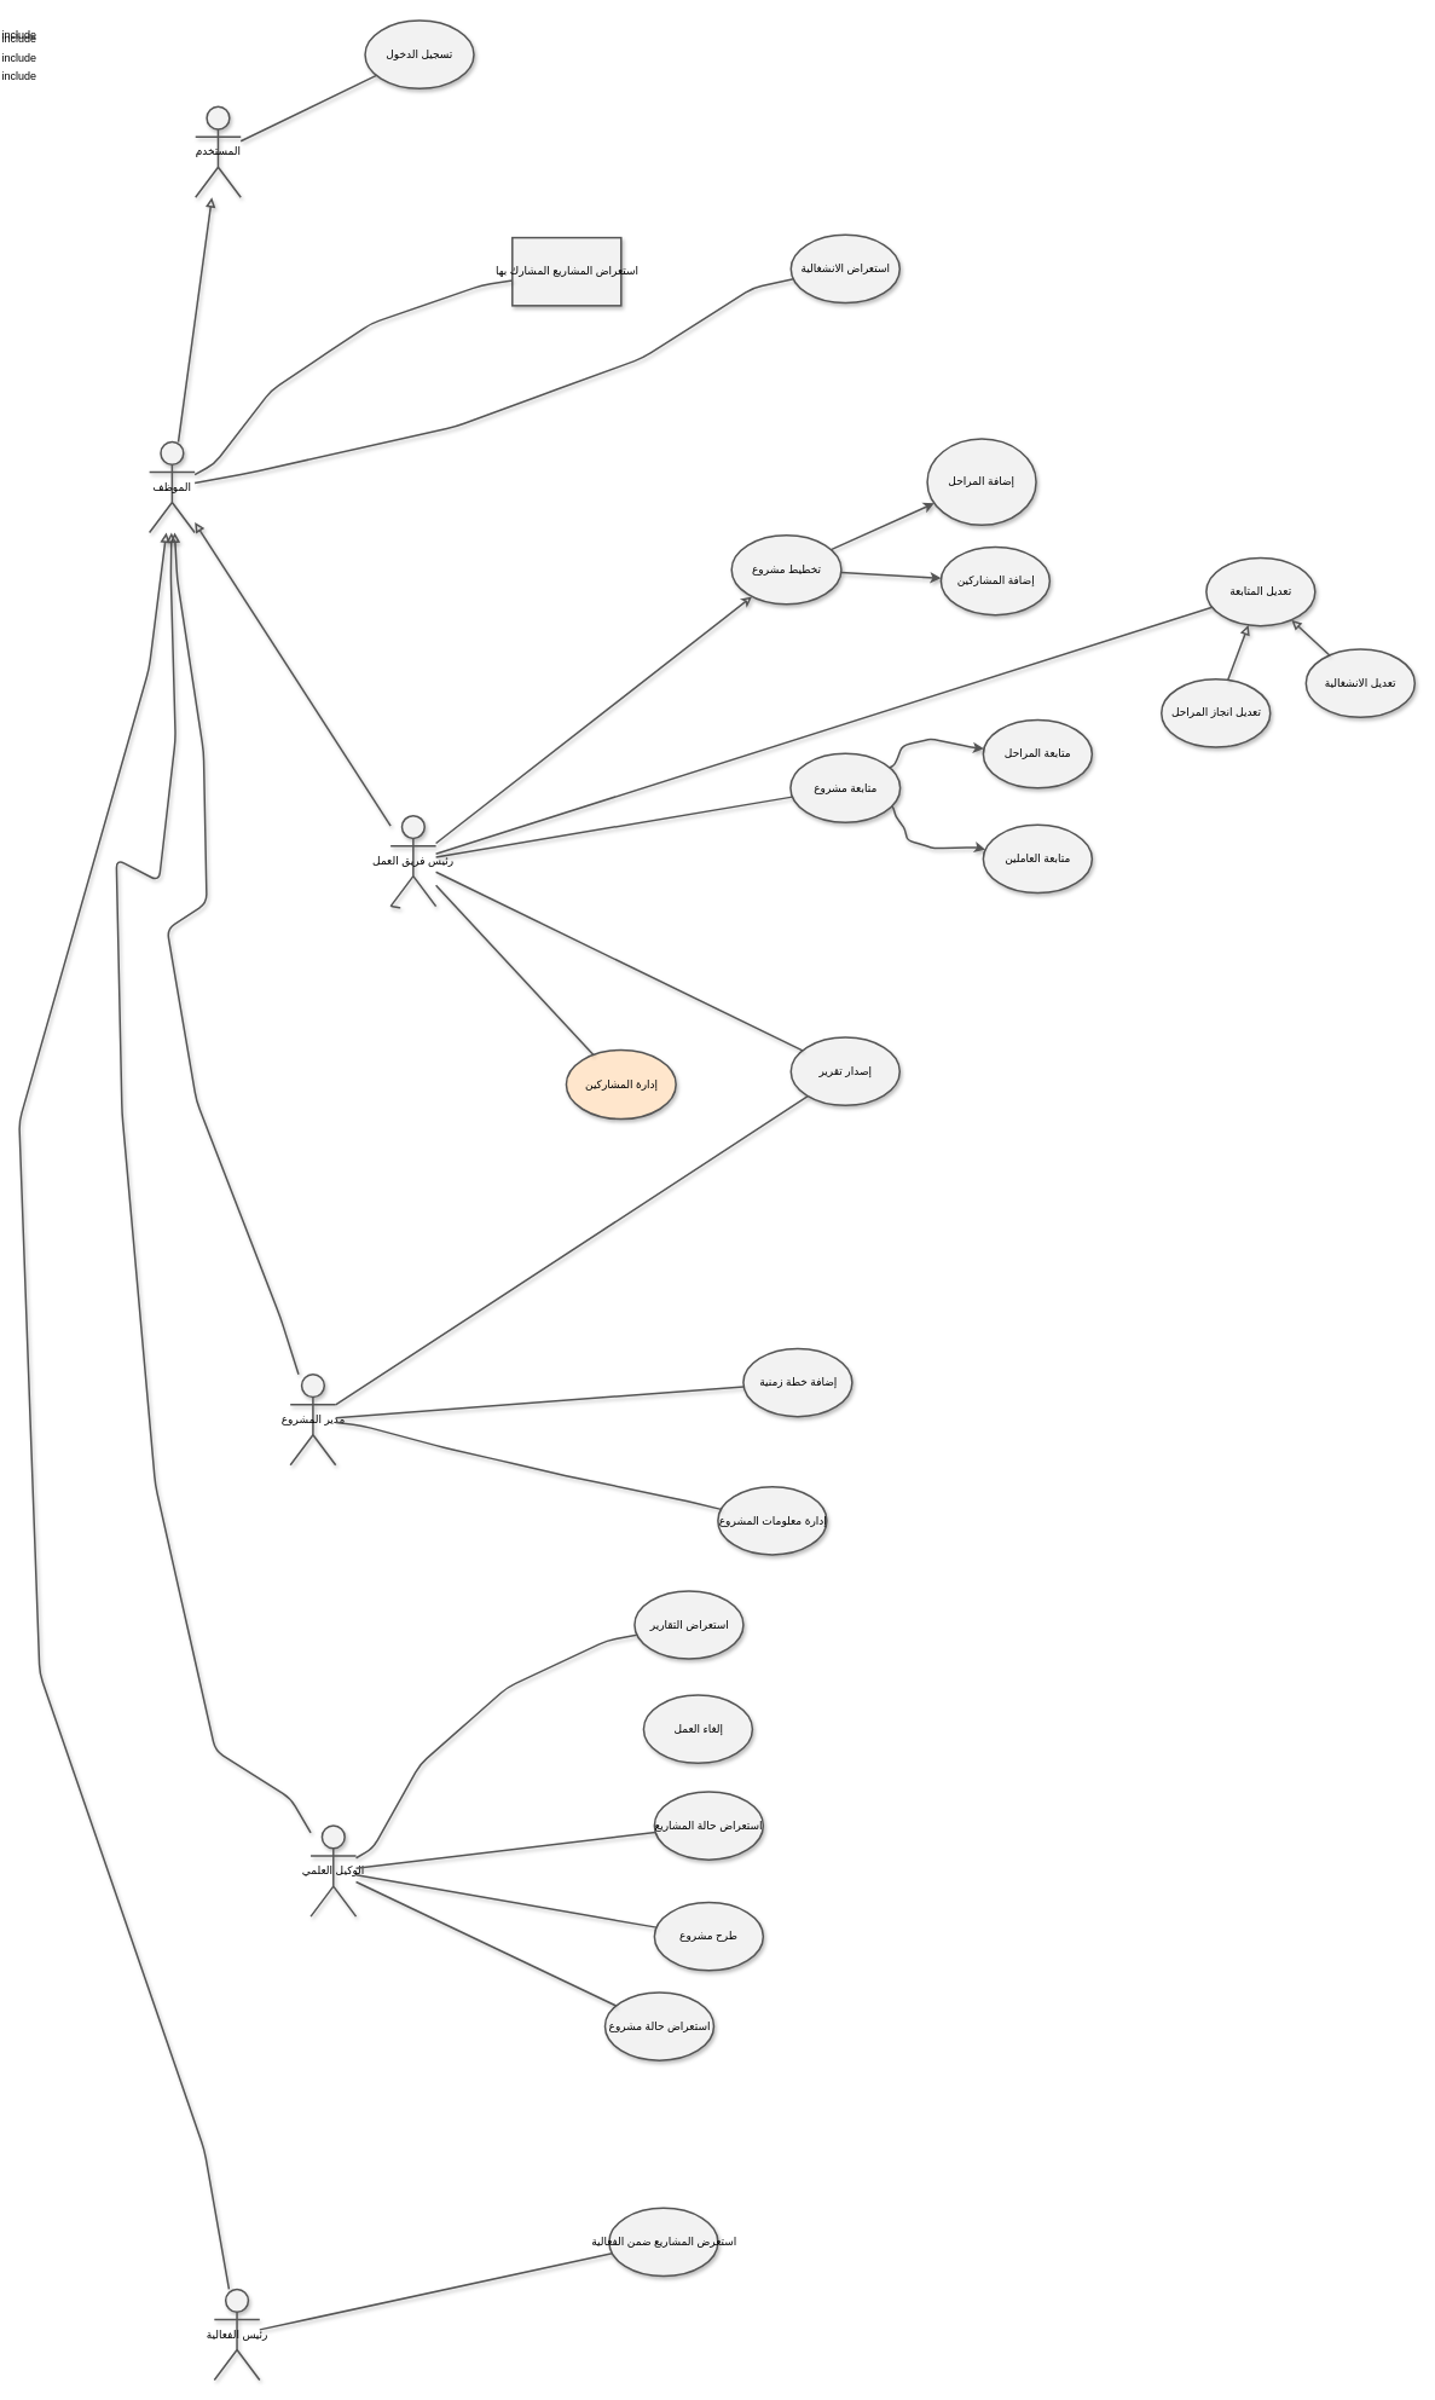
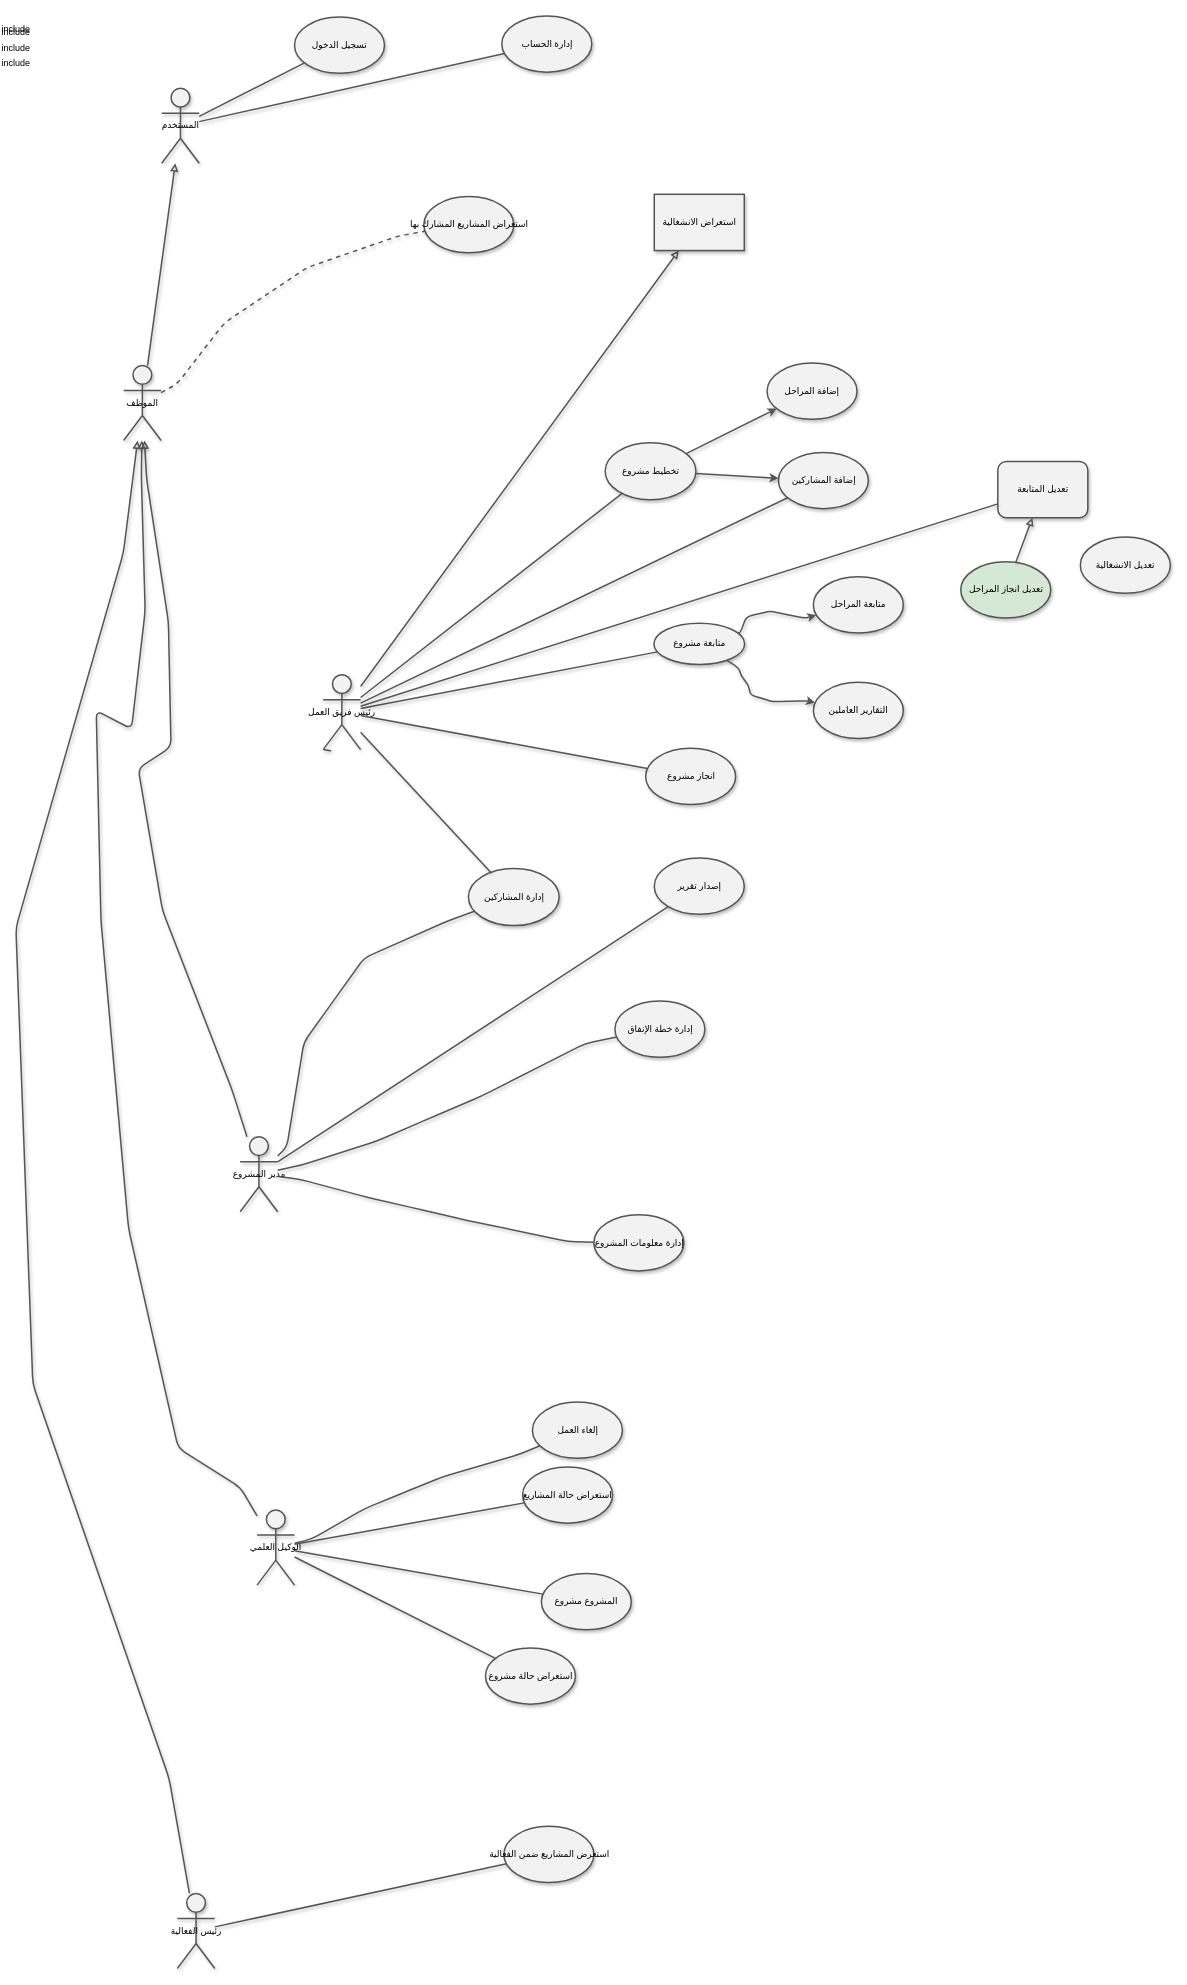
+ <mxCell id="5" value="إدارة الحساب" style="ellipse;html=1;strokeColor=#555555;strokeWidth=2;shadow=1;fillColor=#F2F2F2;swimlaneFillColor=#F2F2F2;" parent="1" vertex="1"><mxGeometry x="668.723" y="20.588" width="120" height="75" as="geometry" /></mxCell>
- <mxCell id="3" value="تسجيل الدخول" style="ellipse;html=1;strokeColor=#555555;strokeWidth=2;shadow=1;fillColor=#F2F2F2;swimlaneFillColor=#F2F2F2;" parent="1" vertex="1"><mxGeometry x="402.282" y="22.187" width="120" height="75" as="geometry" /></mxCell>
+ <mxCell id="3" value="تسجيل الدخول" style="ellipse;html=1;strokeColor=#555555;strokeWidth=2;shadow=1;fillColor=#F2F2F2;swimlaneFillColor=#F2F2F2;" parent="1" vertex="1"><mxGeometry x="392.282" y="22.187" width="120" height="75" as="geometry" /></mxCell>
+ <mxCell id="6" value="" style="startArrow=none;startFill=0;endArrow=none;endFill=0;html=1;strokeColor=#555555;strokeWidth=2;shadow=1;fillColor=#F2F2F2;swimlaneFillColor=#F2F2F2;" parent="1" source="2" target="5" edge="1"><mxGeometry x="-171.048" y="-399.94" width="632.101" height="133.88" as="geometry"><mxPoint x="265" y="167" as="sourcePoint" /><mxPoint x="673" y="72" as="targetPoint" /></mxGeometry></mxCell>
- <mxCell id="21" value="استعراض الانشغالية" style="ellipse;html=1;strokeColor=#555555;strokeWidth=2;shadow=1;fillColor=#F2F2F2;swimlaneFillColor=#F2F2F2;" parent="1" vertex="1"><mxGeometry x="872.057" y="258.523" width="120" height="75" as="geometry" /></mxCell>
+ <mxCell id="21" value="استعراض الانشغالية" style="html=1;strokeColor=#555555;strokeWidth=2;shadow=1;fillColor=#F2F2F2;swimlaneFillColor=#F2F2F2;rounded=0;" parent="1" vertex="1"><mxGeometry x="872.057" y="258.523" width="120" height="75" as="geometry" /></mxCell>
- <mxCell id="19" value="استعراض المشاريع المشارك بها" style="html=1;strokeColor=#555555;strokeWidth=2;shadow=1;fillColor=#F2F2F2;swimlaneFillColor=#F2F2F2;rounded=0;" parent="1" vertex="1"><mxGeometry x="564.712" y="261.592" width="120" height="75" as="geometry" /></mxCell>
+ <mxCell id="19" value="استعراض المشاريع المشارك بها" style="ellipse;html=1;strokeColor=#555555;strokeWidth=2;shadow=1;fillColor=#F2F2F2;swimlaneFillColor=#F2F2F2;" parent="1" vertex="1"><mxGeometry x="564.712" y="261.592" width="120" height="75" as="geometry" /></mxCell>
- <mxCell id="20" value="" style="startArrow=none;startFill=0;endArrow=none;endFill=0;html=1;strokeColor=#555555;strokeWidth=2;shadow=1;fillColor=#F2F2F2;swimlaneFillColor=#F2F2F2;" parent="1" source="17" target="19" edge="1"><mxGeometry x="-20.929" y="-167.31" width="377.377" height="265.662" as="geometry"><mxPoint x="214" y="533" as="sourcePoint" /><mxPoint x="564" y="299" as="targetPoint" /><Array as="points"><mxPoint x="236" y="511" /><mxPoint x="298.895" y="429.738" /><mxPoint x="353.845" y="393" /><mxPoint x="408.795" y="356.262" /><mxPoint x="531" y="314" /></Array></mxGeometry></mxCell>
+ <mxCell id="20" value="" style="startArrow=none;startFill=0;endArrow=none;endFill=0;html=1;strokeColor=#555555;strokeWidth=2;shadow=1;fillColor=#F2F2F2;swimlaneFillColor=#F2F2F2;dashed=1;" parent="1" source="17" target="19" edge="1"><mxGeometry x="-20.929" y="-167.31" width="377.377" height="265.662" as="geometry"><mxPoint x="214" y="533" as="sourcePoint" /><mxPoint x="564" y="299" as="targetPoint" /><Array as="points"><mxPoint x="236" y="511" /><mxPoint x="298.895" y="429.738" /><mxPoint x="353.845" y="393" /><mxPoint x="408.795" y="356.262" /><mxPoint x="531" y="314" /></Array></mxGeometry></mxCell>
- <mxCell id="22" value="" style="startArrow=none;startFill=0;endArrow=none;endFill=0;html=1;strokeColor=#555555;strokeWidth=2;shadow=1;fillColor=#F2F2F2;swimlaneFillColor=#F2F2F2;" parent="1" source="17" target="21" edge="1"><mxGeometry x="-7.624" y="-169.236" width="672.971" height="272.402" as="geometry"><mxPoint x="214" y="537" as="sourcePoint" /><mxPoint x="872" y="296" as="targetPoint" /><Array as="points"><mxPoint x="275" y="521" /><mxPoint x="502.194" y="469.837" /><mxPoint x="605.5" y="432" /><mxPoint x="708.806" y="394.163" /><mxPoint x="830" y="317" /></Array></mxGeometry></mxCell>
- <mxCell id="57" value="إضافة المراحل" style="ellipse;html=1;strokeColor=#555555;strokeWidth=2;shadow=1;fillColor=#F2F2F2;swimlaneFillColor=#F2F2F2;" parent="1" vertex="1"><mxGeometry x="1022.476" y="483.561" width="120" height="95" as="geometry" /></mxCell>
+ <mxCell id="57" value="إضافة المراحل" style="ellipse;html=1;strokeColor=#555555;strokeWidth=2;shadow=1;fillColor=#F2F2F2;swimlaneFillColor=#F2F2F2;" parent="1" vertex="1"><mxGeometry x="1022.476" y="483.561" width="120" height="75" as="geometry" /></mxCell>
- <mxCell id="46" value="تعديل المتابعة" style="ellipse;html=1;strokeColor=#555555;strokeWidth=2;shadow=1;fillColor=#F2F2F2;swimlaneFillColor=#F2F2F2;" parent="1" vertex="1"><mxGeometry x="1330.228" y="614.821" width="120" height="75" as="geometry" /></mxCell>
+ <mxCell id="46" value="تعديل المتابعة" style="html=1;strokeColor=#555555;strokeWidth=2;shadow=1;fillColor=#F2F2F2;swimlaneFillColor=#F2F2F2;rounded=1;" parent="1" vertex="1"><mxGeometry x="1330.228" y="614.821" width="120" height="75" as="geometry" /></mxCell>
- <mxCell id="14" value="" style="startArrow=none;startFill=0;endArrow=classic;endFill=0;html=1;strokeColor=#555555;strokeWidth=2;shadow=1;fillColor=#F2F2F2;swimlaneFillColor=#F2F2F2;" parent="1" source="7" target="13" edge="1"><mxGeometry x="245.246" y="170.896" width="467.768" height="326.104" as="geometry"><mxPoint x="480" y="949" as="sourcePoint" /><mxPoint x="806" y="627" as="targetPoint" /></mxGeometry></mxCell>
+ <mxCell id="14" value="" style="startArrow=none;startFill=0;endArrow=none;endFill=0;html=1;strokeColor=#555555;strokeWidth=2;shadow=1;fillColor=#F2F2F2;swimlaneFillColor=#F2F2F2;" parent="1" source="7" target="13" edge="1"><mxGeometry x="245.246" y="170.896" width="467.768" height="326.104" as="geometry"><mxPoint x="480" y="949" as="sourcePoint" /><mxPoint x="806" y="627" as="targetPoint" /></mxGeometry></mxCell>
- <mxCell id="69" value="" style="endArrow=block;startArrow=none;endFill=0;startFill=0;html=1;strokeColor=#555555;strokeWidth=2;shadow=1;fillColor=#F2F2F2;swimlaneFillColor=#F2F2F2;" parent="1" source="48" target="46" edge="1"><mxGeometry x="1172" y="226" width="74" height="79" as="geometry"><mxPoint x="1451" y="742" as="sourcePoint" /><mxPoint x="1401" y="689" as="targetPoint" /></mxGeometry></mxCell>
- <mxCell id="8" value="" style="endArrow=block;startArrow=none;endFill=0;startFill=0;html=1;strokeColor=#555555;strokeWidth=2;shadow=1;fillColor=#F2F2F2;swimlaneFillColor=#F2F2F2;" parent="1" source="7" target="17" edge="1"><mxGeometry x="-38" y="124" width="261" height="348" as="geometry"><mxPoint x="430" y="915" as="sourcePoint" /><mxPoint x="189" y="587" as="targetPoint" /></mxGeometry></mxCell>
+ <mxCell id="8" value="" style="endArrow=block;startArrow=none;endFill=0;startFill=0;html=1;strokeColor=#555555;strokeWidth=2;shadow=1;fillColor=#F2F2F2;swimlaneFillColor=#F2F2F2;" parent="1" source="7" target="21" edge="1"><mxGeometry x="-38" y="124" width="261" height="348" as="geometry"><mxPoint x="430" y="915" as="sourcePoint" /><mxPoint x="189" y="587" as="targetPoint" /></mxGeometry></mxCell>
- <mxCell id="49" value="تعديل انجاز المراحل" style="ellipse;html=1;strokeColor=#555555;strokeWidth=2;shadow=1;fillColor=#F2F2F2;swimlaneFillColor=#F2F2F2;" parent="1" vertex="1"><mxGeometry x="1280.782" y="748.556" width="120" height="75" as="geometry" /></mxCell>
+ <mxCell id="49" value="تعديل انجاز المراحل" style="ellipse;html=1;strokeColor=#555555;strokeWidth=2;shadow=1;fillColor=#d5e8d4;swimlaneFillColor=#F2F2F2;" parent="1" vertex="1"><mxGeometry x="1280.782" y="748.556" width="120" height="75" as="geometry" /></mxCell>
- <mxCell id="36" value="متابعة المراحل" style="ellipse;html=1;strokeColor=#555555;strokeWidth=2;shadow=1;fillColor=#F2F2F2;swimlaneFillColor=#F2F2F2;" parent="1" vertex="1"><mxGeometry x="1084.221" y="793.582" width="120" height="75" as="geometry" /></mxCell>
+ <mxCell id="36" value="متابعة المراحل" style="ellipse;html=1;strokeColor=#555555;strokeWidth=2;shadow=1;fillColor=#F2F2F2;swimlaneFillColor=#F2F2F2;" parent="1" vertex="1"><mxGeometry x="1084.221" y="768.582" width="120" height="75" as="geometry" /></mxCell>
- <mxCell id="11" value="متابعة مشروع" style="ellipse;html=1;strokeColor=#555555;strokeWidth=2;shadow=1;fillColor=#F2F2F2;swimlaneFillColor=#F2F2F2;" parent="1" vertex="1"><mxGeometry x="871.572" y="830.582" width="120.972" height="76" as="geometry" /></mxCell>
+ <mxCell id="11" value="متابعة مشروع" style="ellipse;html=1;strokeColor=#555555;strokeWidth=2;shadow=1;fillColor=#F2F2F2;swimlaneFillColor=#F2F2F2;" parent="1" vertex="1"><mxGeometry x="871.572" y="830.582" width="120.972" height="55" as="geometry" /></mxCell>
- <mxCell id="39" value="متابعة العاملين" style="ellipse;html=1;strokeColor=#555555;strokeWidth=2;shadow=1;fillColor=#F2F2F2;swimlaneFillColor=#F2F2F2;" parent="1" vertex="1"><mxGeometry x="1084.221" y="909.342" width="120" height="75" as="geometry" /></mxCell>
+ <mxCell id="39" value="التقارير العاملين" style="ellipse;html=1;strokeColor=#555555;strokeWidth=2;shadow=1;fillColor=#F2F2F2;swimlaneFillColor=#F2F2F2;" parent="1" vertex="1"><mxGeometry x="1084.221" y="909.342" width="120" height="75" as="geometry" /></mxCell>
+ <mxCell id="64" value="" style="startArrow=none;startFill=0;endArrow=none;endFill=0;html=1;strokeColor=#555555;strokeWidth=2;shadow=1;fillColor=#F2F2F2;swimlaneFillColor=#F2F2F2;" parent="1" source="7" target="63" edge="1"><mxGeometry x="259.7" y="476.015" width="390.599" height="114.97" as="geometry"><mxPoint x="480" y="949" as="sourcePoint" /><mxPoint x="863" y="1023" as="targetPoint" /></mxGeometry></mxCell>
+ <mxCell id="63" value="انجاز مشروع" style="ellipse;html=1;strokeColor=#555555;strokeWidth=2;shadow=1;fillColor=#F2F2F2;swimlaneFillColor=#F2F2F2;" parent="1" vertex="1"><mxGeometry x="860.572" y="997.424" width="120" height="75" as="geometry" /></mxCell>
- <mxCell id="43" value="" style="startArrow=none;startFill=0;endArrow=none;endFill=0;html=1;strokeColor=#555555;strokeWidth=2;shadow=1;fillColor=#F2F2F2;swimlaneFillColor=#F2F2F2;" parent="1" source="7" target="42" edge="1"><mxGeometry x="36.846" y="496" width="854.754" height="329.876" as="geometry"><mxPoint x="480" y="949" as="sourcePoint" /><mxPoint x="872" y="1179" as="targetPoint" /></mxGeometry></mxCell>
+ <mxCell id="43" value="" style="startArrow=none;startFill=0;endArrow=none;endFill=0;html=1;strokeColor=#555555;strokeWidth=2;shadow=1;fillColor=#F2F2F2;swimlaneFillColor=#F2F2F2;" parent="1" source="7" target="60" edge="1"><mxGeometry x="36.846" y="496" width="854.754" height="329.876" as="geometry"><mxPoint x="480" y="949" as="sourcePoint" /><mxPoint x="872" y="1179" as="targetPoint" /></mxGeometry></mxCell>
- <mxCell id="9" value="إدارة المشاركين" style="ellipse;html=1;strokeColor=#555555;strokeWidth=2;shadow=1;fillColor=#ffe6cc;swimlaneFillColor=#F2F2F2;" parent="1" vertex="1"><mxGeometry x="624.218" y="1157.767" width="120.972" height="76" as="geometry" /></mxCell>
+ <mxCell id="9" value="إدارة المشاركين" style="ellipse;html=1;strokeColor=#555555;strokeWidth=2;shadow=1;fillColor=#F2F2F2;swimlaneFillColor=#F2F2F2;" parent="1" vertex="1"><mxGeometry x="624.218" y="1157.767" width="120.972" height="76" as="geometry" /></mxCell>
+ <mxCell id="25" value="" style="startArrow=none;startFill=0;endArrow=none;endFill=0;html=1;strokeColor=#555555;strokeWidth=2;shadow=1;fillColor=#F2F2F2;swimlaneFillColor=#F2F2F2;" parent="1" source="23" target="9" edge="1"><mxGeometry x="121.675" y="746.325" width="425.588" height="366.675" as="geometry"><mxPoint x="370" y="1565" as="sourcePoint" /><mxPoint x="626" y="1207" as="targetPoint" /><Array as="points"><mxPoint x="382" y="1529" /><mxPoint x="404.808" y="1389.206" /><mxPoint x="445" y="1333" /><mxPoint x="485.192" y="1276.794" /><mxPoint x="598" y="1227" /></Array></mxGeometry></mxCell>
+ <mxCell id="26" value="إدارة خطة الإنفاق" style="ellipse;html=1;strokeColor=#555555;strokeWidth=2;shadow=1;fillColor=#F2F2F2;swimlaneFillColor=#F2F2F2;" parent="1" vertex="1"><mxGeometry x="819.548" y="1334.503" width="120" height="75" as="geometry" /></mxCell>
+ <mxCell id="27" value="" style="startArrow=none;startFill=0;endArrow=none;endFill=0;html=1;strokeColor=#555555;strokeWidth=2;shadow=1;fillColor=#F2F2F2;swimlaneFillColor=#F2F2F2;" parent="1" source="23" target="26" edge="1"><mxGeometry x="146.141" y="906.464" width="465.953" height="221.802" as="geometry"><mxPoint x="370" y="1565" as="sourcePoint" /><mxPoint x="819" y="1372" as="targetPoint" /><Array as="points"><mxPoint x="402" y="1553" /><mxPoint x="501.507" y="1521.301" /><mxPoint x="572" y="1491" /><mxPoint x="642.493" y="1460.699" /><mxPoint x="780" y="1391" /></Array></mxGeometry></mxCell>
- <mxCell id="51" value="إضافة خطة زمنية" style="ellipse;html=1;strokeColor=#555555;strokeWidth=2;shadow=1;fillColor=#F2F2F2;swimlaneFillColor=#F2F2F2;" parent="1" vertex="1"><mxGeometry x="819.548" y="1486.927" width="120" height="75" as="geometry" /></mxCell>
- <mxCell id="52" value="" style="startArrow=none;startFill=0;endArrow=none;endFill=0;html=1;strokeColor=#555555;strokeWidth=2;shadow=1;fillColor=#F2F2F2;swimlaneFillColor=#F2F2F2;" parent="1" source="23" target="51" edge="1"><mxGeometry x="151.721" y="1053.046" width="452.558" height="82.908" as="geometry"><mxPoint x="370" y="1565" as="sourcePoint" /><mxPoint x="819" y="1529" as="targetPoint" /></mxGeometry></mxCell>
- <mxCell id="28" value="إدارة معلومات المشروع" style="ellipse;html=1;strokeColor=#555555;strokeWidth=2;shadow=1;fillColor=#F2F2F2;swimlaneFillColor=#F2F2F2;" parent="1" vertex="1"><mxGeometry x="791.513" y="1639.35" width="120" height="75" as="geometry" /></mxCell>
+ <mxCell id="28" value="إدارة معلومات المشروع" style="ellipse;html=1;strokeColor=#555555;strokeWidth=2;shadow=1;fillColor=#F2F2F2;swimlaneFillColor=#F2F2F2;" parent="1" vertex="1"><mxGeometry x="791.513" y="1619.35" width="120" height="75" as="geometry" /></mxCell>
- <mxCell id="32" value="استعراض التقارير" style="ellipse;html=1;strokeColor=#555555;strokeWidth=2;shadow=1;fillColor=#F2F2F2;swimlaneFillColor=#F2F2F2;" parent="1" vertex="1"><mxGeometry x="699.548" y="1754.274" width="120" height="75" as="geometry" /></mxCell>
- <mxCell id="33" value="" style="startArrow=none;startFill=0;endArrow=none;endFill=0;html=1;strokeColor=#555555;strokeWidth=2;shadow=1;fillColor=#F2F2F2;swimlaneFillColor=#F2F2F2;" parent="1" source="30" target="32" edge="1"><mxGeometry x="153.185" y="1328.275" width="340.46" height="282.725" as="geometry"><mxPoint x="392" y="2063" as="sourcePoint" /><mxPoint x="699" y="1792" as="targetPoint" /><Array as="points"><mxPoint x="411" y="2038" /><mxPoint x="462.801" y="1945.547" /><mxPoint x="511" y="1903" /><mxPoint x="559.199" y="1860.453" /><mxPoint x="669" y="1809" /></Array></mxGeometry></mxCell>
+ <mxCell id="35" value="" style="startArrow=none;startFill=0;endArrow=none;endFill=0;html=1;strokeColor=#555555;strokeWidth=2;shadow=1;fillColor=#F2F2F2;swimlaneFillColor=#F2F2F2;" parent="1" source="30" target="34" edge="1"><mxGeometry x="166.082" y="1459.969" width="345.174" height="171.061" as="geometry"><mxPoint x="392" y="2063" as="sourcePoint" /><mxPoint x="721" y="1929" as="targetPoint" /><Array as="points"><mxPoint x="415" y="2052" /><mxPoint x="486.347" y="2011.038" /><mxPoint x="538" y="1990" /><mxPoint x="589.653" y="1968.962" /><mxPoint x="692" y="1939" /></Array></mxGeometry></mxCell>
- <mxCell id="65" value="استعراض حالة المشاريع" style="ellipse;html=1;strokeColor=#555555;strokeWidth=2;shadow=1;fillColor=#F2F2F2;swimlaneFillColor=#F2F2F2;" parent="1" vertex="1"><mxGeometry x="721.455" y="1975.768" width="120" height="75" as="geometry" /></mxCell>
+ <mxCell id="65" value="استعراض حالة المشاريع" style="ellipse;html=1;strokeColor=#555555;strokeWidth=2;shadow=1;fillColor=#F2F2F2;swimlaneFillColor=#F2F2F2;" parent="1" vertex="1"><mxGeometry x="696.455" y="1955.768" width="120" height="75" as="geometry" /></mxCell>
- <mxCell id="44" value="طرح مشروع" style="ellipse;html=1;strokeColor=#555555;strokeWidth=2;shadow=1;fillColor=#F2F2F2;swimlaneFillColor=#F2F2F2;" parent="1" vertex="1"><mxGeometry x="721.455" y="2097.891" width="120" height="75" as="geometry" /></mxCell>
+ <mxCell id="44" value="المشروع مشروع" style="ellipse;html=1;strokeColor=#555555;strokeWidth=2;shadow=1;fillColor=#F2F2F2;swimlaneFillColor=#F2F2F2;" parent="1" vertex="1"><mxGeometry x="721.455" y="2097.891" width="120" height="75" as="geometry" /></mxCell>
- <mxCell id="67" value="استعراض حالة مشروع" style="ellipse;html=1;strokeColor=#555555;strokeWidth=2;shadow=1;fillColor=#F2F2F2;swimlaneFillColor=#F2F2F2;" parent="1" vertex="1"><mxGeometry x="666.95" y="2197.094" width="120" height="75" as="geometry" /></mxCell>
+ <mxCell id="67" value="استعراض حالة مشروع" style="ellipse;html=1;strokeColor=#555555;strokeWidth=2;shadow=1;fillColor=#F2F2F2;swimlaneFillColor=#F2F2F2;" parent="1" vertex="1"><mxGeometry x="646.95" y="2197.094" width="120" height="75" as="geometry" /></mxCell>
